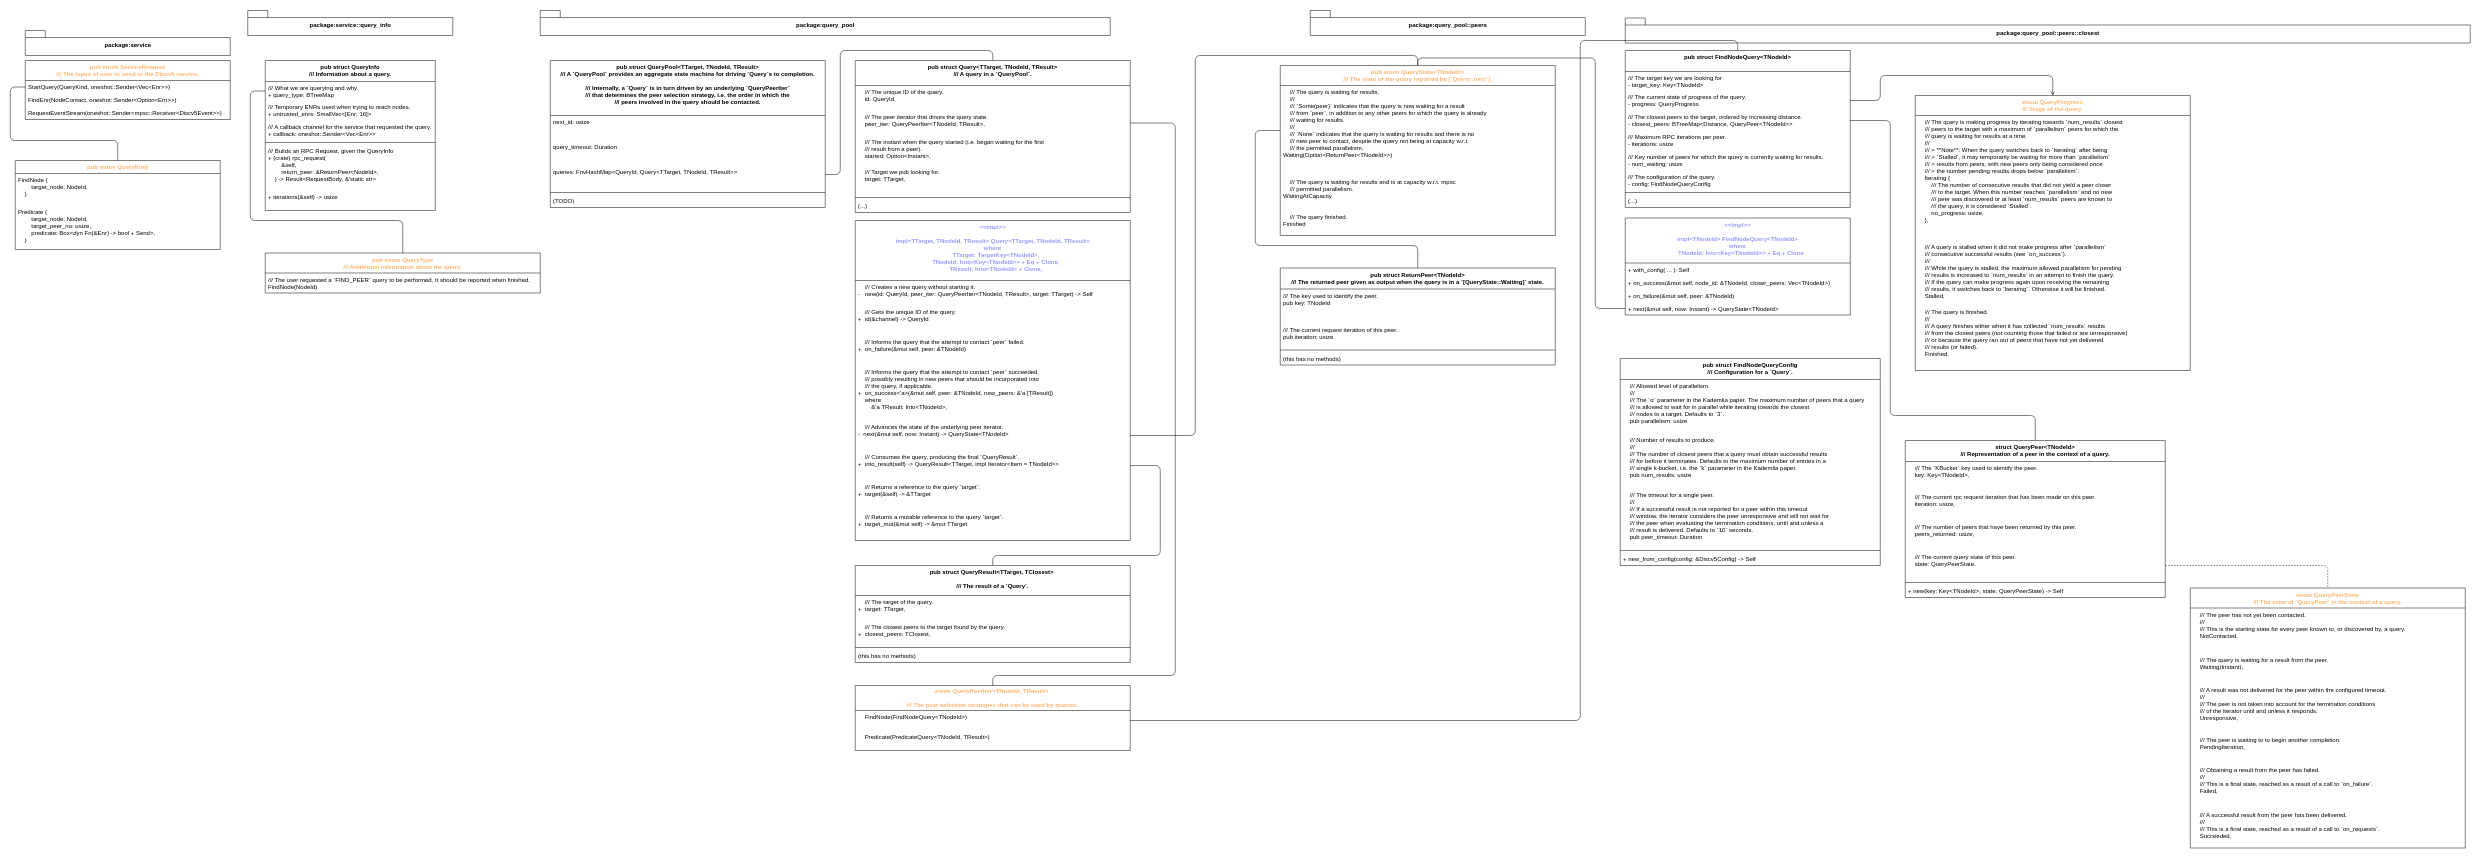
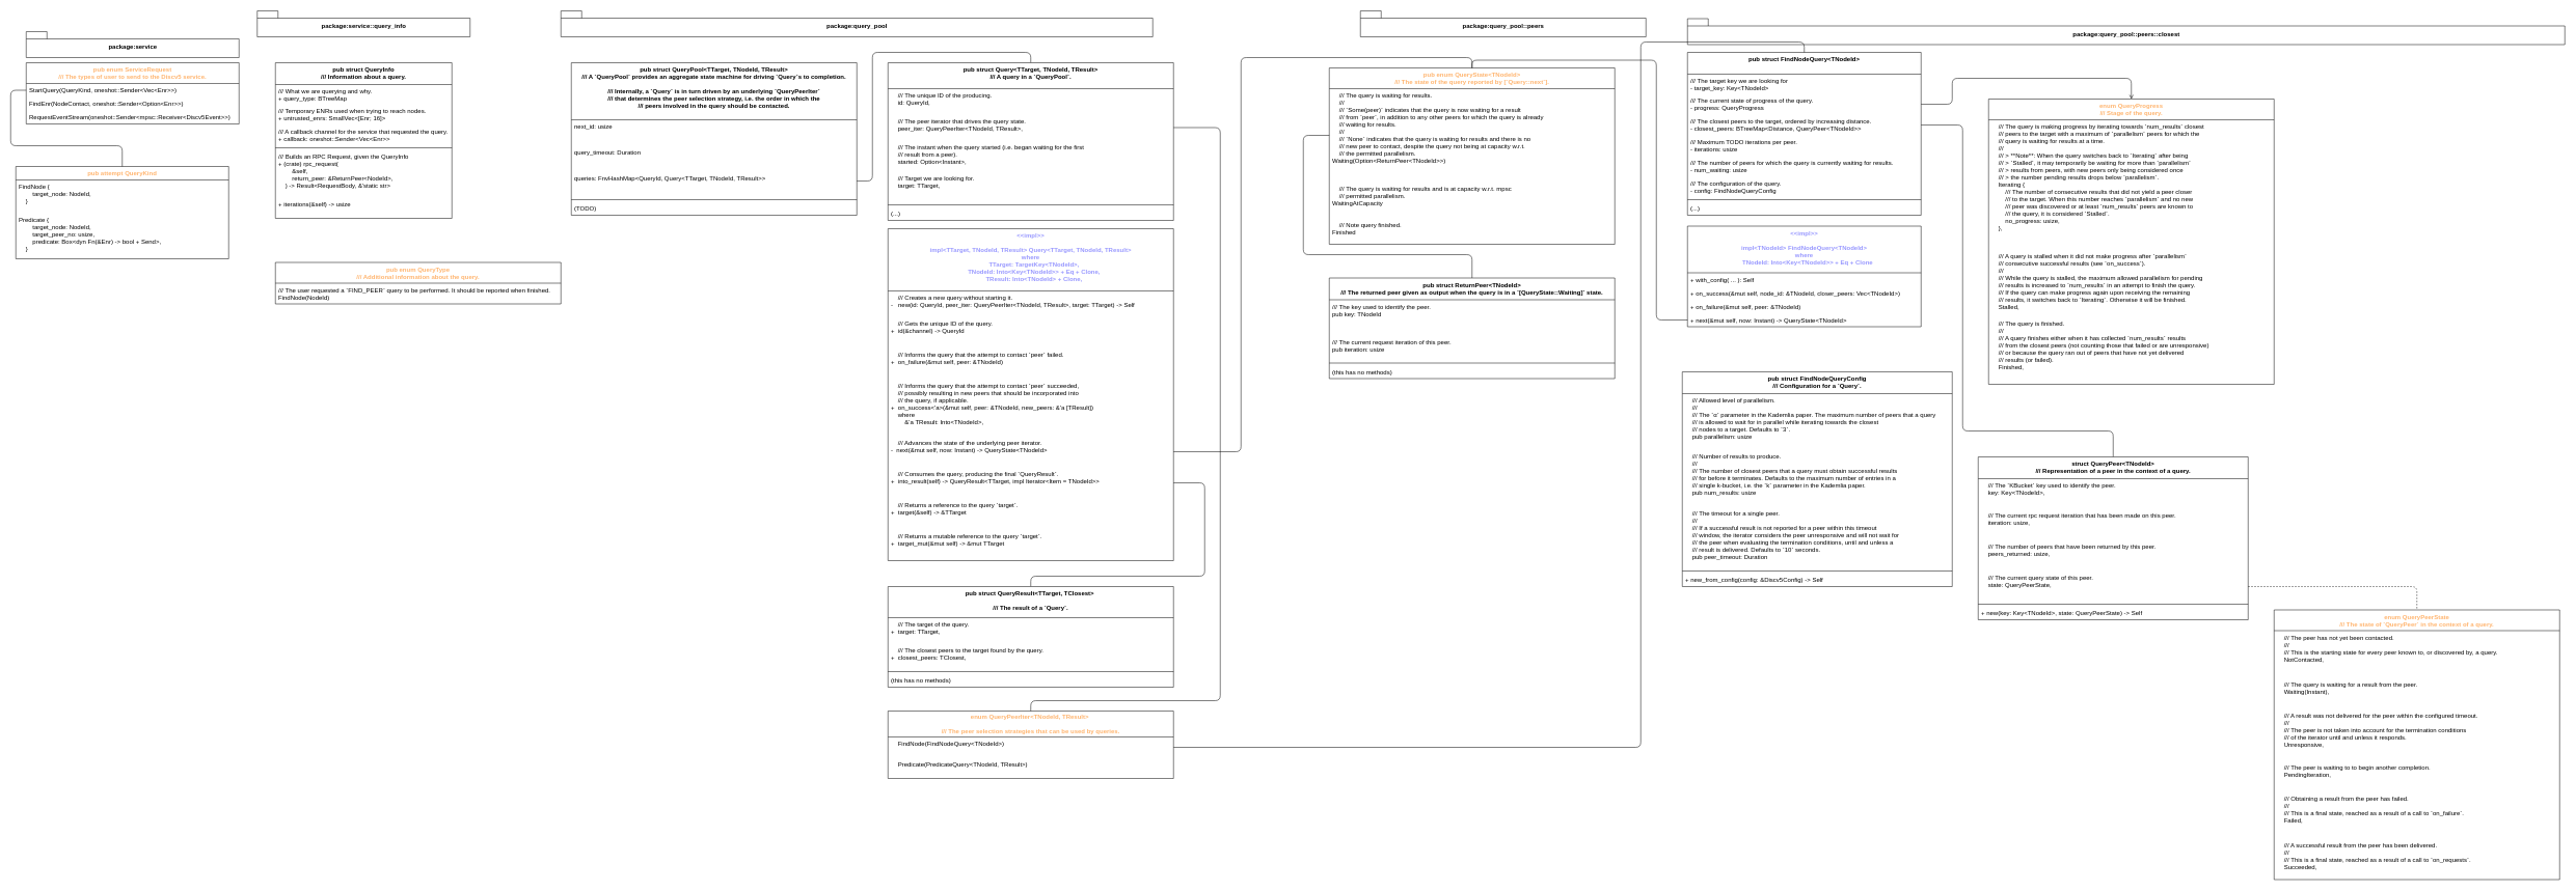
- <mxCell id="63" value="    /// The unique ID of the query.&#10;    id: QueryId," style="text;strokeColor=none;fillColor=none;align=left;verticalAlign=top;spacingLeft=4;spacingRight=4;overflow=hidden;rotatable=0;points=[[0,0.5],[1,0.5]];portConstraint=eastwest;" vertex="1" parent="62"><mxGeometry y="50" width="550" height="50" as="geometry" /></mxCell>
+ <mxCell id="63" value="    /// The unique ID of the producing.&#10;    id: QueryId," style="text;strokeColor=none;fillColor=none;align=left;verticalAlign=top;spacingLeft=4;spacingRight=4;overflow=hidden;rotatable=0;points=[[0,0.5],[1,0.5]];portConstraint=eastwest;" vertex="1" parent="62"><mxGeometry y="50" width="550" height="50" as="geometry" /></mxCell>
- <mxCell id="43" value="/// Maximum RPC iterations per peer.&#10;- iterations: usize" style="text;strokeColor=none;fillColor=none;align=left;verticalAlign=top;spacingLeft=4;spacingRight=4;overflow=hidden;rotatable=0;points=[[0,0.5],[1,0.5]];portConstraint=eastwest;" parent="39" vertex="1"><mxGeometry y="160" width="450" height="40" as="geometry" /></mxCell>
+ <mxCell id="43" value="/// Maximum TODO iterations per peer.&#10;- iterations: usize" style="text;strokeColor=none;fillColor=none;align=left;verticalAlign=top;spacingLeft=4;spacingRight=4;overflow=hidden;rotatable=0;points=[[0,0.5],[1,0.5]];portConstraint=eastwest;" parent="39" vertex="1"><mxGeometry y="160" width="450" height="40" as="geometry" /></mxCell>
- <mxCell id="44" value="/// Key number of peers for which the query is currently waiting for results.&#10;- num_waiting: usize" style="text;strokeColor=none;fillColor=none;align=left;verticalAlign=top;spacingLeft=4;spacingRight=4;overflow=hidden;rotatable=0;points=[[0,0.5],[1,0.5]];portConstraint=eastwest;" parent="39" vertex="1"><mxGeometry y="200" width="450" height="40" as="geometry" /></mxCell>
+ <mxCell id="44" value="/// The number of peers for which the query is currently waiting for results.&#10;- num_waiting: usize" style="text;strokeColor=none;fillColor=none;align=left;verticalAlign=top;spacingLeft=4;spacingRight=4;overflow=hidden;rotatable=0;points=[[0,0.5],[1,0.5]];portConstraint=eastwest;" parent="39" vertex="1"><mxGeometry y="200" width="450" height="40" as="geometry" /></mxCell>
- <mxCell id="8" value="pub enum QueryKind" style="swimlane;fontStyle=1;childLayout=stackLayout;horizontal=1;startSize=26;fillColor=none;horizontalStack=0;resizeParent=1;resizeParentMax=0;resizeLast=0;collapsible=1;marginBottom=0;fontColor=#FFB570;" parent="1" vertex="1"><mxGeometry x="30" y="320" width="410" height="178" as="geometry"><mxRectangle x="90" y="140" width="90" height="26" as="alternateBounds" /></mxGeometry></mxCell>
+ <mxCell id="8" value="pub attempt QueryKind" style="swimlane;fontStyle=1;childLayout=stackLayout;horizontal=1;startSize=26;fillColor=none;horizontalStack=0;resizeParent=1;resizeParentMax=0;resizeLast=0;collapsible=1;marginBottom=0;fontColor=#FFB570;" parent="1" vertex="1"><mxGeometry x="30" y="320" width="410" height="178" as="geometry"><mxRectangle x="90" y="140" width="90" height="26" as="alternateBounds" /></mxGeometry></mxCell>
- <mxCell id="66" value="    /// Target we pub looking for.&#10;    target: TTarget,&#10;" style="text;strokeColor=none;fillColor=none;align=left;verticalAlign=top;spacingLeft=4;spacingRight=4;overflow=hidden;rotatable=0;points=[[0,0.5],[1,0.5]];portConstraint=eastwest;" vertex="1" parent="62"><mxGeometry y="210" width="550" height="60" as="geometry" /></mxCell>
+ <mxCell id="66" value="    /// Target we are looking for.&#10;    target: TTarget,&#10;" style="text;strokeColor=none;fillColor=none;align=left;verticalAlign=top;spacingLeft=4;spacingRight=4;overflow=hidden;rotatable=0;points=[[0,0.5],[1,0.5]];portConstraint=eastwest;" vertex="1" parent="62"><mxGeometry y="210" width="550" height="60" as="geometry" /></mxCell>
- <mxCell id="56" value="    /// The query finished.&#10;Finished" style="text;strokeColor=none;fillColor=none;align=left;verticalAlign=top;spacingLeft=4;spacingRight=4;overflow=hidden;rotatable=0;points=[[0,0.5],[1,0.5]];portConstraint=eastwest;" vertex="1" parent="53"><mxGeometry y="290" width="550" height="50" as="geometry" /></mxCell>
+ <mxCell id="56" value="    /// Note query finished.&#10;Finished" style="text;strokeColor=none;fillColor=none;align=left;verticalAlign=top;spacingLeft=4;spacingRight=4;overflow=hidden;rotatable=0;points=[[0,0.5],[1,0.5]];portConstraint=eastwest;" vertex="1" parent="53"><mxGeometry y="290" width="550" height="50" as="geometry" /></mxCell>
- <mxCell id="19" value="" style="endArrow=none;html=1;edgeStyle=orthogonalEdgeStyle;exitX=0;exitY=0.5;exitDx=0;exitDy=0;entryX=0.5;entryY=0;entryDx=0;entryDy=0;" parent="1" source="13" target="22" edge="1"><mxGeometry relative="1" as="geometry"><mxPoint x="600" y="580" as="sourcePoint" /><mxPoint x="760" y="580" as="targetPoint" /><Array as="points"><mxPoint x="500" y="181" /><mxPoint x="500" y="440" /><mxPoint x="805" y="440" /></Array></mxGeometry></mxCell>
